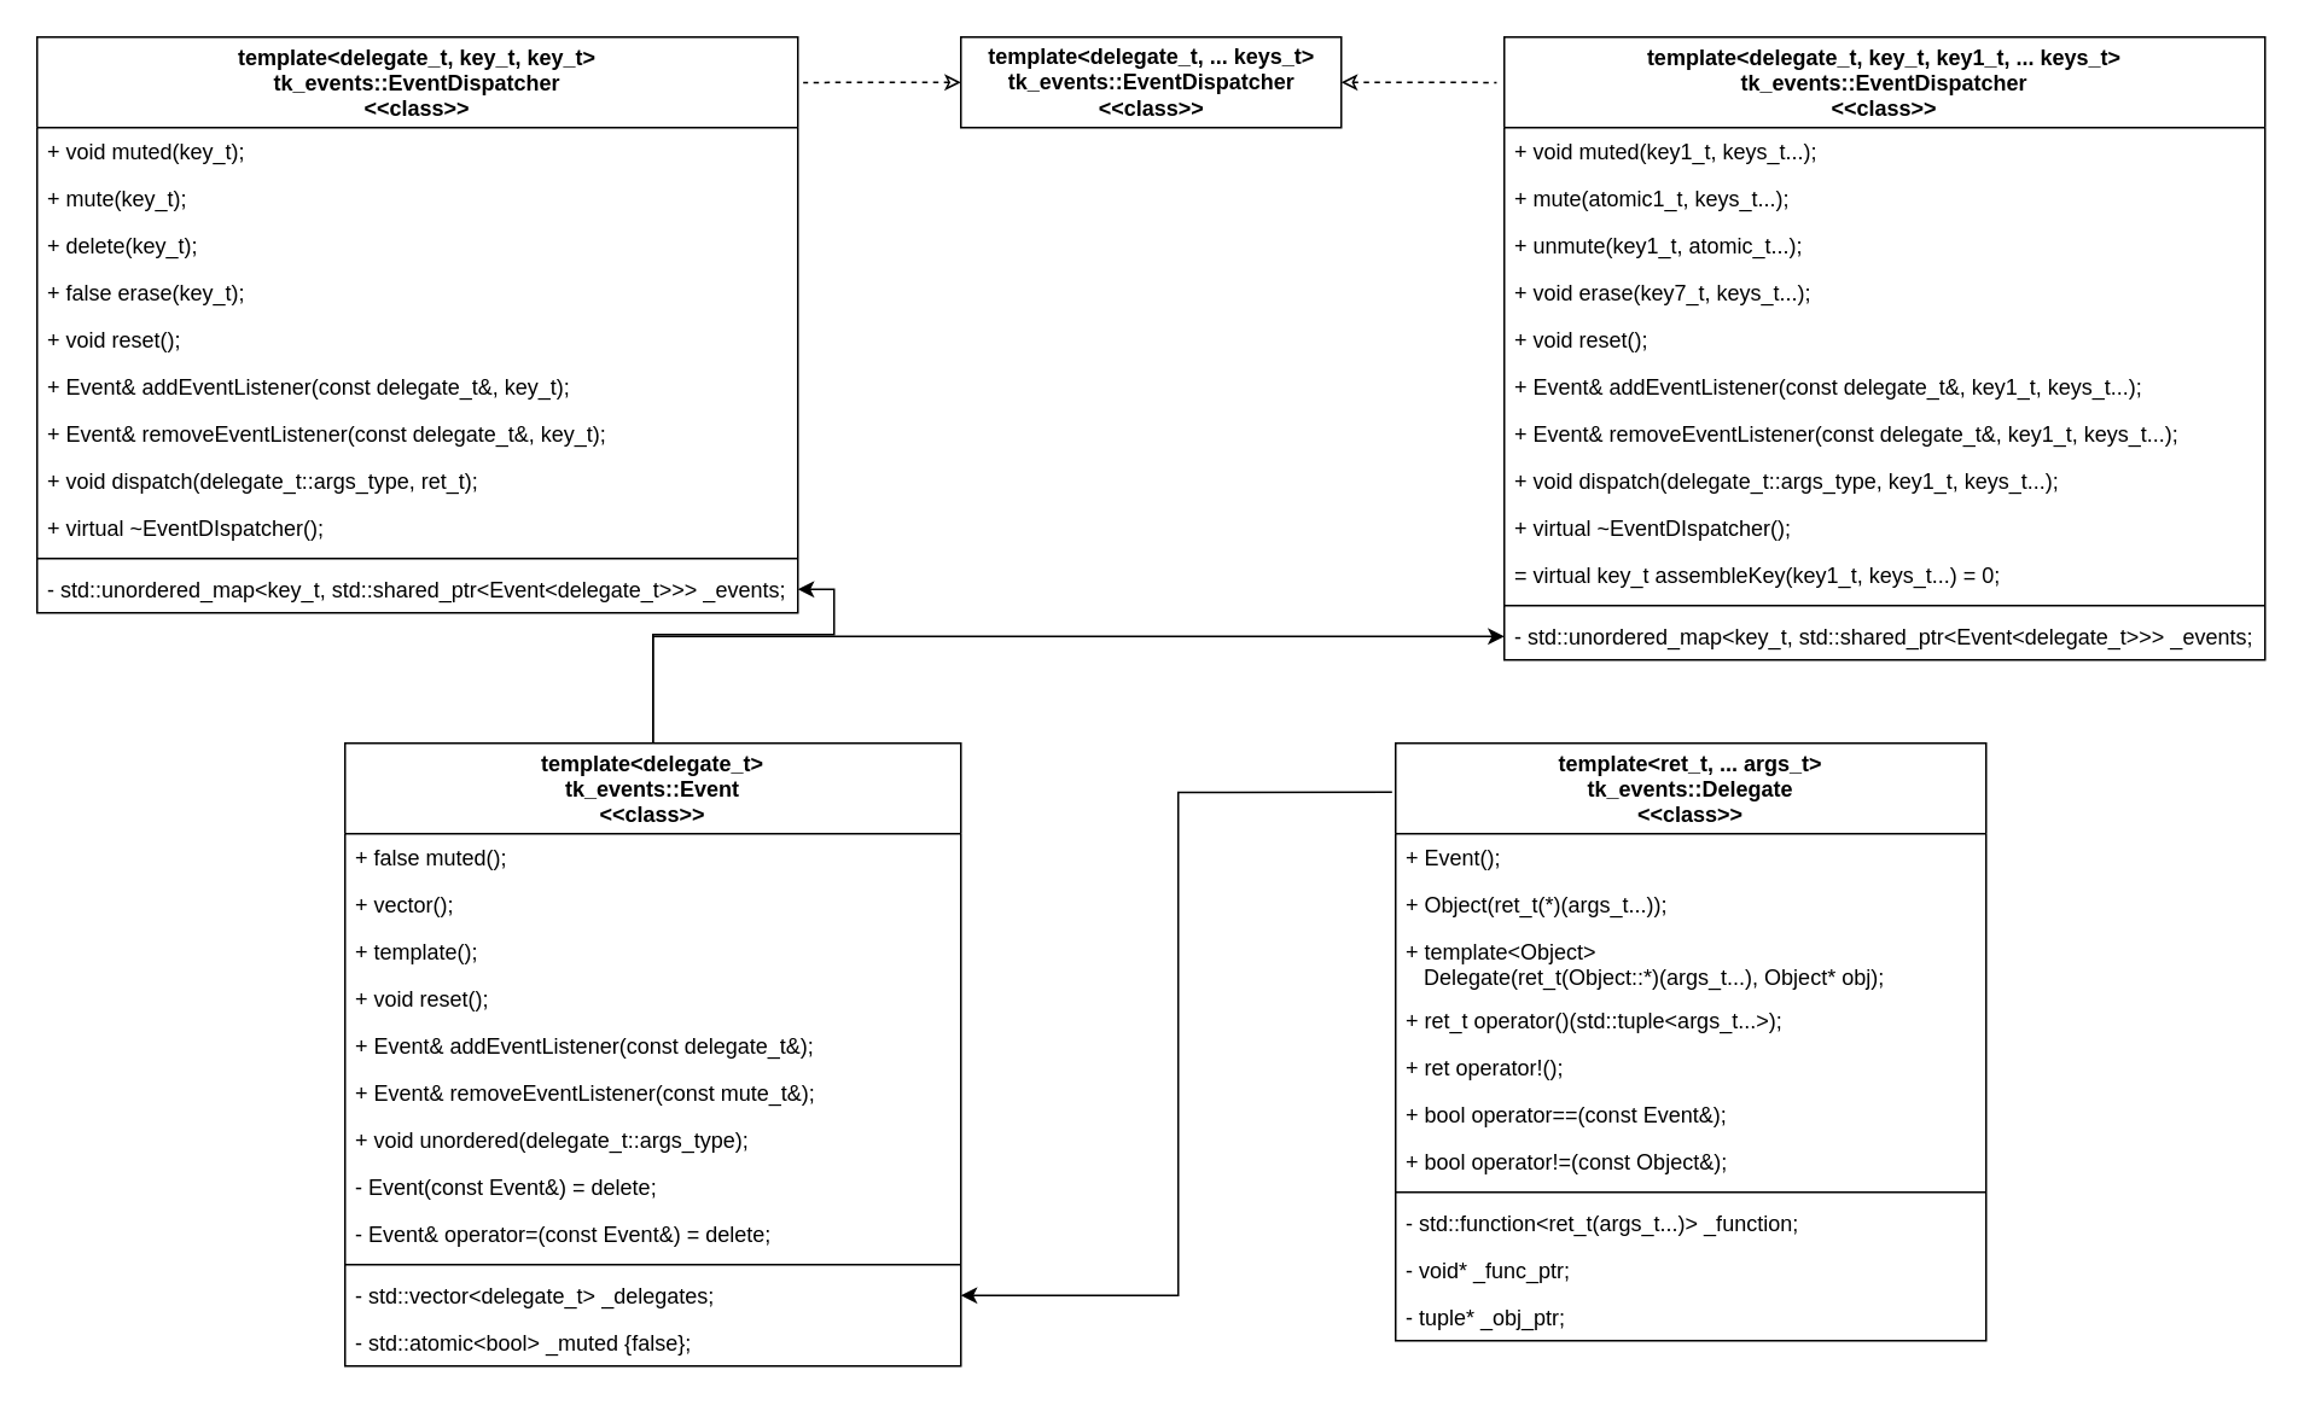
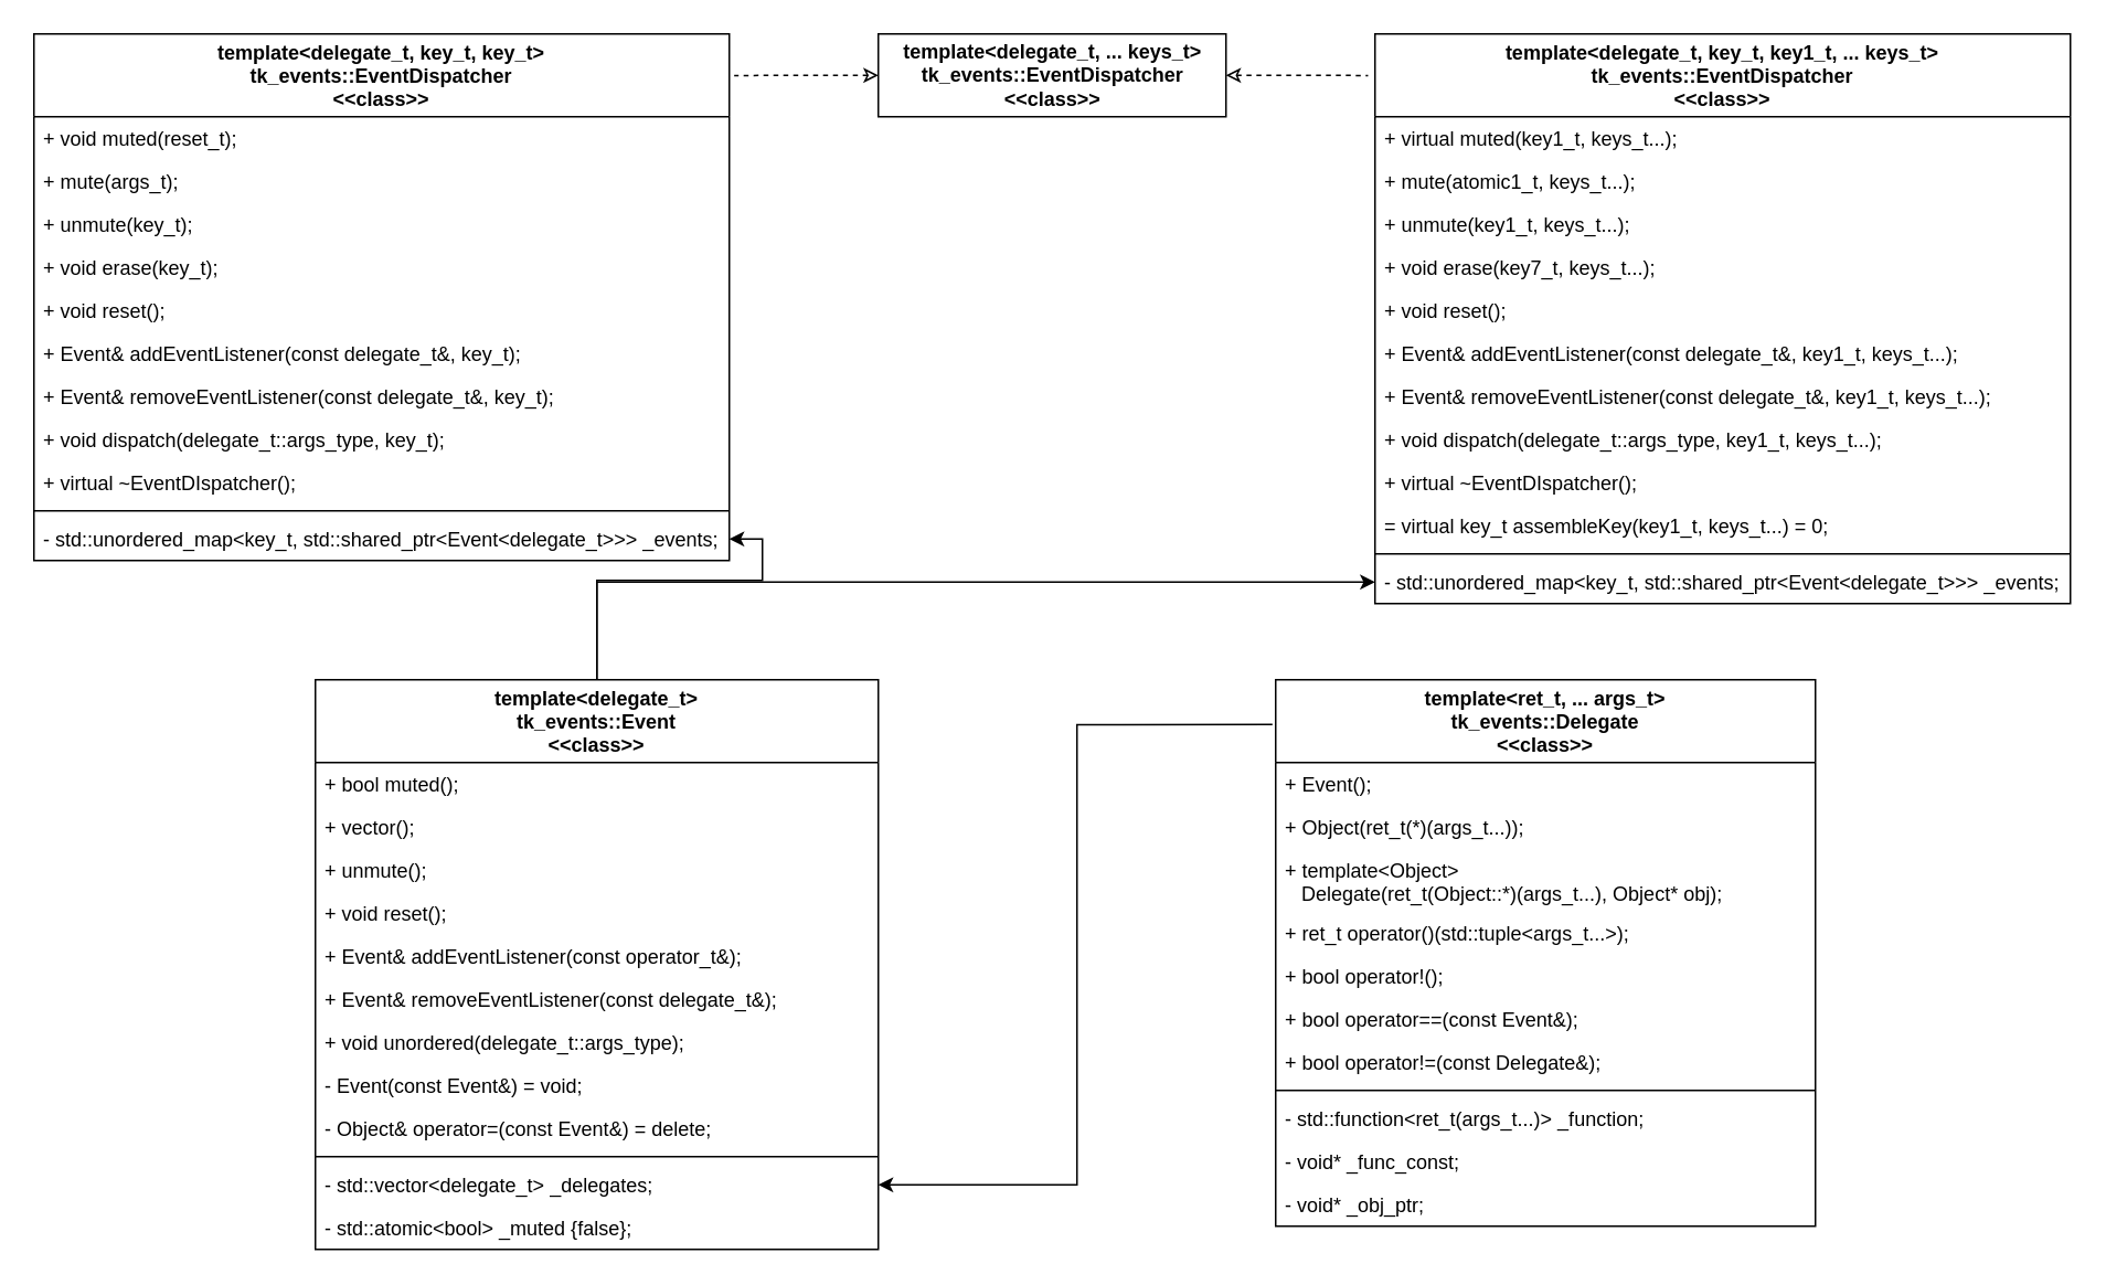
- <mxCell id="45" value="+ void muted(key_t);" style="text;strokeColor=none;fillColor=none;align=left;verticalAlign=top;spacingLeft=4;spacingRight=4;overflow=hidden;rotatable=0;points=[[0,0.5],[1,0.5]];portConstraint=eastwest;" vertex="1" parent="44"><mxGeometry y="50" width="420" height="26" as="geometry" /></mxCell>
+ <mxCell id="45" value="+ void muted(reset_t);" style="text;strokeColor=none;fillColor=none;align=left;verticalAlign=top;spacingLeft=4;spacingRight=4;overflow=hidden;rotatable=0;points=[[0,0.5],[1,0.5]];portConstraint=eastwest;" vertex="1" parent="44"><mxGeometry y="50" width="420" height="26" as="geometry" /></mxCell>
- <mxCell id="32" value="+ void muted(key1_t, keys_t...);" style="text;strokeColor=none;fillColor=none;align=left;verticalAlign=top;spacingLeft=4;spacingRight=4;overflow=hidden;rotatable=0;points=[[0,0.5],[1,0.5]];portConstraint=eastwest;" vertex="1" parent="31"><mxGeometry y="50" width="420" height="26" as="geometry" /></mxCell>
+ <mxCell id="32" value="+ virtual muted(key1_t, keys_t...);" style="text;strokeColor=none;fillColor=none;align=left;verticalAlign=top;spacingLeft=4;spacingRight=4;overflow=hidden;rotatable=0;points=[[0,0.5],[1,0.5]];portConstraint=eastwest;" vertex="1" parent="31"><mxGeometry y="50" width="420" height="26" as="geometry" /></mxCell>
- <mxCell id="46" value="+ mute(key_t);" style="text;strokeColor=none;fillColor=none;align=left;verticalAlign=top;spacingLeft=4;spacingRight=4;overflow=hidden;rotatable=0;points=[[0,0.5],[1,0.5]];portConstraint=eastwest;" vertex="1" parent="44"><mxGeometry y="76" width="420" height="26" as="geometry" /></mxCell>
+ <mxCell id="46" value="+ mute(args_t);" style="text;strokeColor=none;fillColor=none;align=left;verticalAlign=top;spacingLeft=4;spacingRight=4;overflow=hidden;rotatable=0;points=[[0,0.5],[1,0.5]];portConstraint=eastwest;" vertex="1" parent="44"><mxGeometry y="76" width="420" height="26" as="geometry" /></mxCell>
- <mxCell id="47" value="+ delete(key_t);" style="text;strokeColor=none;fillColor=none;align=left;verticalAlign=top;spacingLeft=4;spacingRight=4;overflow=hidden;rotatable=0;points=[[0,0.5],[1,0.5]];portConstraint=eastwest;" vertex="1" parent="44"><mxGeometry y="102" width="420" height="26" as="geometry" /></mxCell>
+ <mxCell id="47" value="+ unmute(key_t);" style="text;strokeColor=none;fillColor=none;align=left;verticalAlign=top;spacingLeft=4;spacingRight=4;overflow=hidden;rotatable=0;points=[[0,0.5],[1,0.5]];portConstraint=eastwest;" vertex="1" parent="44"><mxGeometry y="102" width="420" height="26" as="geometry" /></mxCell>
- <mxCell id="34" value="+ unmute(key1_t, atomic_t...);" style="text;strokeColor=none;fillColor=none;align=left;verticalAlign=top;spacingLeft=4;spacingRight=4;overflow=hidden;rotatable=0;points=[[0,0.5],[1,0.5]];portConstraint=eastwest;" vertex="1" parent="31"><mxGeometry y="102" width="420" height="26" as="geometry" /></mxCell>
+ <mxCell id="34" value="+ unmute(key1_t, keys_t...);" style="text;strokeColor=none;fillColor=none;align=left;verticalAlign=top;spacingLeft=4;spacingRight=4;overflow=hidden;rotatable=0;points=[[0,0.5],[1,0.5]];portConstraint=eastwest;" vertex="1" parent="31"><mxGeometry y="102" width="420" height="26" as="geometry" /></mxCell>
- <mxCell id="48" value="+ false erase(key_t);" style="text;strokeColor=none;fillColor=none;align=left;verticalAlign=top;spacingLeft=4;spacingRight=4;overflow=hidden;rotatable=0;points=[[0,0.5],[1,0.5]];portConstraint=eastwest;" vertex="1" parent="44"><mxGeometry y="128" width="420" height="26" as="geometry" /></mxCell>
+ <mxCell id="48" value="+ void erase(key_t);" style="text;strokeColor=none;fillColor=none;align=left;verticalAlign=top;spacingLeft=4;spacingRight=4;overflow=hidden;rotatable=0;points=[[0,0.5],[1,0.5]];portConstraint=eastwest;" vertex="1" parent="44"><mxGeometry y="128" width="420" height="26" as="geometry" /></mxCell>
- <mxCell id="52" value="+ void dispatch(delegate_t::args_type, ret_t);" style="text;strokeColor=none;fillColor=none;align=left;verticalAlign=top;spacingLeft=4;spacingRight=4;overflow=hidden;rotatable=0;points=[[0,0.5],[1,0.5]];portConstraint=eastwest;" vertex="1" parent="44"><mxGeometry y="232" width="420" height="26" as="geometry" /></mxCell>
+ <mxCell id="52" value="+ void dispatch(delegate_t::args_type, key_t);" style="text;strokeColor=none;fillColor=none;align=left;verticalAlign=top;spacingLeft=4;spacingRight=4;overflow=hidden;rotatable=0;points=[[0,0.5],[1,0.5]];portConstraint=eastwest;" vertex="1" parent="44"><mxGeometry y="232" width="420" height="26" as="geometry" /></mxCell>
- <mxCell id="16" value="+ false muted();" style="text;strokeColor=none;fillColor=none;align=left;verticalAlign=top;spacingLeft=4;spacingRight=4;overflow=hidden;rotatable=0;points=[[0,0.5],[1,0.5]];portConstraint=eastwest;" vertex="1" parent="15"><mxGeometry y="50" width="340" height="26" as="geometry" /></mxCell>
+ <mxCell id="16" value="+ bool muted();" style="text;strokeColor=none;fillColor=none;align=left;verticalAlign=top;spacingLeft=4;spacingRight=4;overflow=hidden;rotatable=0;points=[[0,0.5],[1,0.5]];portConstraint=eastwest;" vertex="1" parent="15"><mxGeometry y="50" width="340" height="26" as="geometry" /></mxCell>
- <mxCell id="18" value="+ template();" style="text;strokeColor=none;fillColor=none;align=left;verticalAlign=top;spacingLeft=4;spacingRight=4;overflow=hidden;rotatable=0;points=[[0,0.5],[1,0.5]];portConstraint=eastwest;" vertex="1" parent="15"><mxGeometry y="102" width="340" height="26" as="geometry" /></mxCell>
+ <mxCell id="18" value="+ unmute();" style="text;strokeColor=none;fillColor=none;align=left;verticalAlign=top;spacingLeft=4;spacingRight=4;overflow=hidden;rotatable=0;points=[[0,0.5],[1,0.5]];portConstraint=eastwest;" vertex="1" parent="15"><mxGeometry y="102" width="340" height="26" as="geometry" /></mxCell>
- <mxCell id="20" value="+ Event&amp; addEventListener(const delegate_t&amp;);" style="text;strokeColor=none;fillColor=none;align=left;verticalAlign=top;spacingLeft=4;spacingRight=4;overflow=hidden;rotatable=0;points=[[0,0.5],[1,0.5]];portConstraint=eastwest;" vertex="1" parent="15"><mxGeometry y="154" width="340" height="26" as="geometry" /></mxCell>
+ <mxCell id="20" value="+ Event&amp; addEventListener(const operator_t&amp;);" style="text;strokeColor=none;fillColor=none;align=left;verticalAlign=top;spacingLeft=4;spacingRight=4;overflow=hidden;rotatable=0;points=[[0,0.5],[1,0.5]];portConstraint=eastwest;" vertex="1" parent="15"><mxGeometry y="154" width="340" height="26" as="geometry" /></mxCell>
- <mxCell id="7" value="+ ret operator!();" style="text;strokeColor=none;fillColor=none;align=left;verticalAlign=top;spacingLeft=4;spacingRight=4;overflow=hidden;rotatable=0;points=[[0,0.5],[1,0.5]];portConstraint=eastwest;" vertex="1" parent="2"><mxGeometry y="166" width="326" height="26" as="geometry" /></mxCell>
+ <mxCell id="7" value="+ bool operator!();" style="text;strokeColor=none;fillColor=none;align=left;verticalAlign=top;spacingLeft=4;spacingRight=4;overflow=hidden;rotatable=0;points=[[0,0.5],[1,0.5]];portConstraint=eastwest;" vertex="1" parent="2"><mxGeometry y="166" width="326" height="26" as="geometry" /></mxCell>
- <mxCell id="21" value="+ Event&amp; removeEventListener(const mute_t&amp;);" style="text;strokeColor=none;fillColor=none;align=left;verticalAlign=top;spacingLeft=4;spacingRight=4;overflow=hidden;rotatable=0;points=[[0,0.5],[1,0.5]];portConstraint=eastwest;" vertex="1" parent="15"><mxGeometry y="180" width="340" height="26" as="geometry" /></mxCell>
+ <mxCell id="21" value="+ Event&amp; removeEventListener(const delegate_t&amp;);" style="text;strokeColor=none;fillColor=none;align=left;verticalAlign=top;spacingLeft=4;spacingRight=4;overflow=hidden;rotatable=0;points=[[0,0.5],[1,0.5]];portConstraint=eastwest;" vertex="1" parent="15"><mxGeometry y="180" width="340" height="26" as="geometry" /></mxCell>
- <mxCell id="9" value="+ bool operator!=(const Object&amp;);" style="text;strokeColor=none;fillColor=none;align=left;verticalAlign=top;spacingLeft=4;spacingRight=4;overflow=hidden;rotatable=0;points=[[0,0.5],[1,0.5]];portConstraint=eastwest;" vertex="1" parent="2"><mxGeometry y="218" width="326" height="26" as="geometry" /></mxCell>
+ <mxCell id="9" value="+ bool operator!=(const Delegate&amp;);" style="text;strokeColor=none;fillColor=none;align=left;verticalAlign=top;spacingLeft=4;spacingRight=4;overflow=hidden;rotatable=0;points=[[0,0.5],[1,0.5]];portConstraint=eastwest;" vertex="1" parent="2"><mxGeometry y="218" width="326" height="26" as="geometry" /></mxCell>
- <mxCell id="23" value="- Event(const Event&amp;) = delete;" style="text;strokeColor=none;fillColor=none;align=left;verticalAlign=top;spacingLeft=4;spacingRight=4;overflow=hidden;rotatable=0;points=[[0,0.5],[1,0.5]];portConstraint=eastwest;" vertex="1" parent="15"><mxGeometry y="232" width="340" height="26" as="geometry" /></mxCell>
+ <mxCell id="23" value="- Event(const Event&amp;) = void;" style="text;strokeColor=none;fillColor=none;align=left;verticalAlign=top;spacingLeft=4;spacingRight=4;overflow=hidden;rotatable=0;points=[[0,0.5],[1,0.5]];portConstraint=eastwest;" vertex="1" parent="15"><mxGeometry y="232" width="340" height="26" as="geometry" /></mxCell>
- <mxCell id="24" value="- Event&amp; operator=(const Event&amp;) = delete;" style="text;strokeColor=none;fillColor=none;align=left;verticalAlign=top;spacingLeft=4;spacingRight=4;overflow=hidden;rotatable=0;points=[[0,0.5],[1,0.5]];portConstraint=eastwest;" vertex="1" parent="15"><mxGeometry y="258" width="340" height="26" as="geometry" /></mxCell>
+ <mxCell id="24" value="- Object&amp; operator=(const Event&amp;) = delete;" style="text;strokeColor=none;fillColor=none;align=left;verticalAlign=top;spacingLeft=4;spacingRight=4;overflow=hidden;rotatable=0;points=[[0,0.5],[1,0.5]];portConstraint=eastwest;" vertex="1" parent="15"><mxGeometry y="258" width="340" height="26" as="geometry" /></mxCell>
- <mxCell id="12" value="- void* _func_ptr;" style="text;strokeColor=none;fillColor=none;align=left;verticalAlign=top;spacingLeft=4;spacingRight=4;overflow=hidden;rotatable=0;points=[[0,0.5],[1,0.5]];portConstraint=eastwest;" vertex="1" parent="2"><mxGeometry y="278" width="326" height="26" as="geometry" /></mxCell>
+ <mxCell id="12" value="- void* _func_const;" style="text;strokeColor=none;fillColor=none;align=left;verticalAlign=top;spacingLeft=4;spacingRight=4;overflow=hidden;rotatable=0;points=[[0,0.5],[1,0.5]];portConstraint=eastwest;" vertex="1" parent="2"><mxGeometry y="278" width="326" height="26" as="geometry" /></mxCell>
- <mxCell id="13" value="- tuple* _obj_ptr;" style="text;strokeColor=none;fillColor=none;align=left;verticalAlign=top;spacingLeft=4;spacingRight=4;overflow=hidden;rotatable=0;points=[[0,0.5],[1,0.5]];portConstraint=eastwest;" vertex="1" parent="2"><mxGeometry y="304" width="326" height="26" as="geometry" /></mxCell>
+ <mxCell id="13" value="- void* _obj_ptr;" style="text;strokeColor=none;fillColor=none;align=left;verticalAlign=top;spacingLeft=4;spacingRight=4;overflow=hidden;rotatable=0;points=[[0,0.5],[1,0.5]];portConstraint=eastwest;" vertex="1" parent="2"><mxGeometry y="304" width="326" height="26" as="geometry" /></mxCell>
